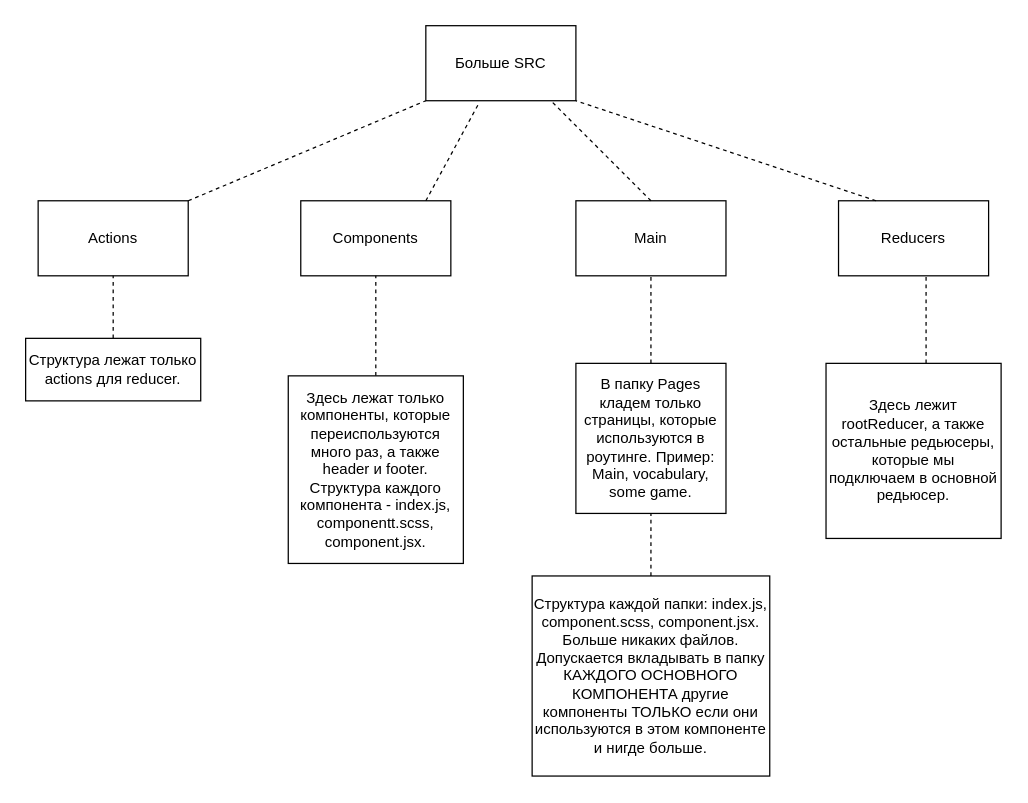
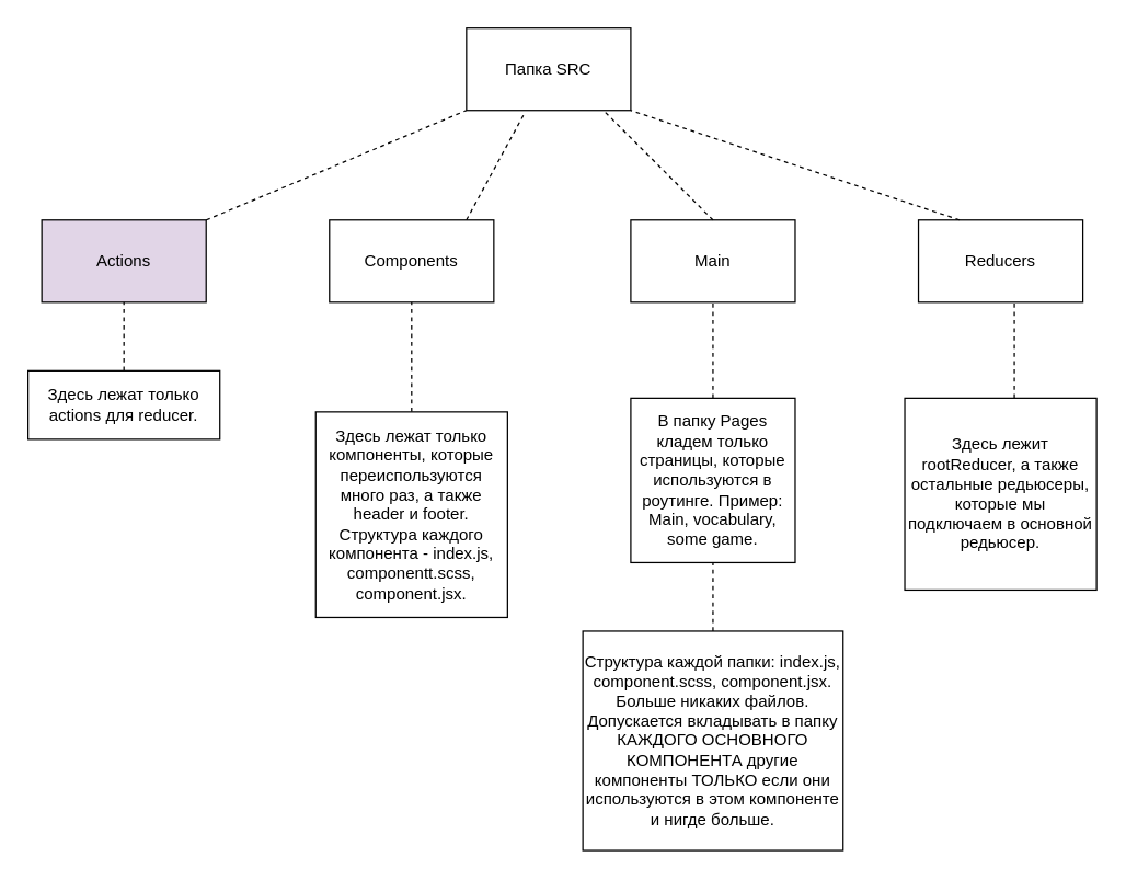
- <mxCell id="3" value="Больше SRC" style="rounded=0;whiteSpace=wrap;html=1;" vertex="1" parent="1"><mxGeometry x="340" y="20" width="120" height="60" as="geometry" /></mxCell>
+ <mxCell id="3" value="Папка SRC" style="rounded=0;whiteSpace=wrap;html=1;" vertex="1" parent="1"><mxGeometry x="340" y="20" width="120" height="60" as="geometry" /></mxCell>
- <mxCell id="2" value="Actions" style="rounded=0;whiteSpace=wrap;html=1;" vertex="1" parent="1"><mxGeometry x="30" y="160" width="120" height="60" as="geometry" /></mxCell>
+ <mxCell id="2" value="Actions" style="rounded=0;whiteSpace=wrap;html=1;fillColor=#e1d5e7;" vertex="1" parent="1"><mxGeometry x="30" y="160" width="120" height="60" as="geometry" /></mxCell>
- <mxCell id="19" value="Структура лежат только actions для reducer." style="rounded=0;whiteSpace=wrap;html=1;" vertex="1" parent="1"><mxGeometry x="20" y="270" width="140" height="50" as="geometry" /></mxCell>
+ <mxCell id="19" value="Здесь лежат только actions для reducer." style="rounded=0;whiteSpace=wrap;html=1;" vertex="1" parent="1"><mxGeometry x="20" y="270" width="140" height="50" as="geometry" /></mxCell>
